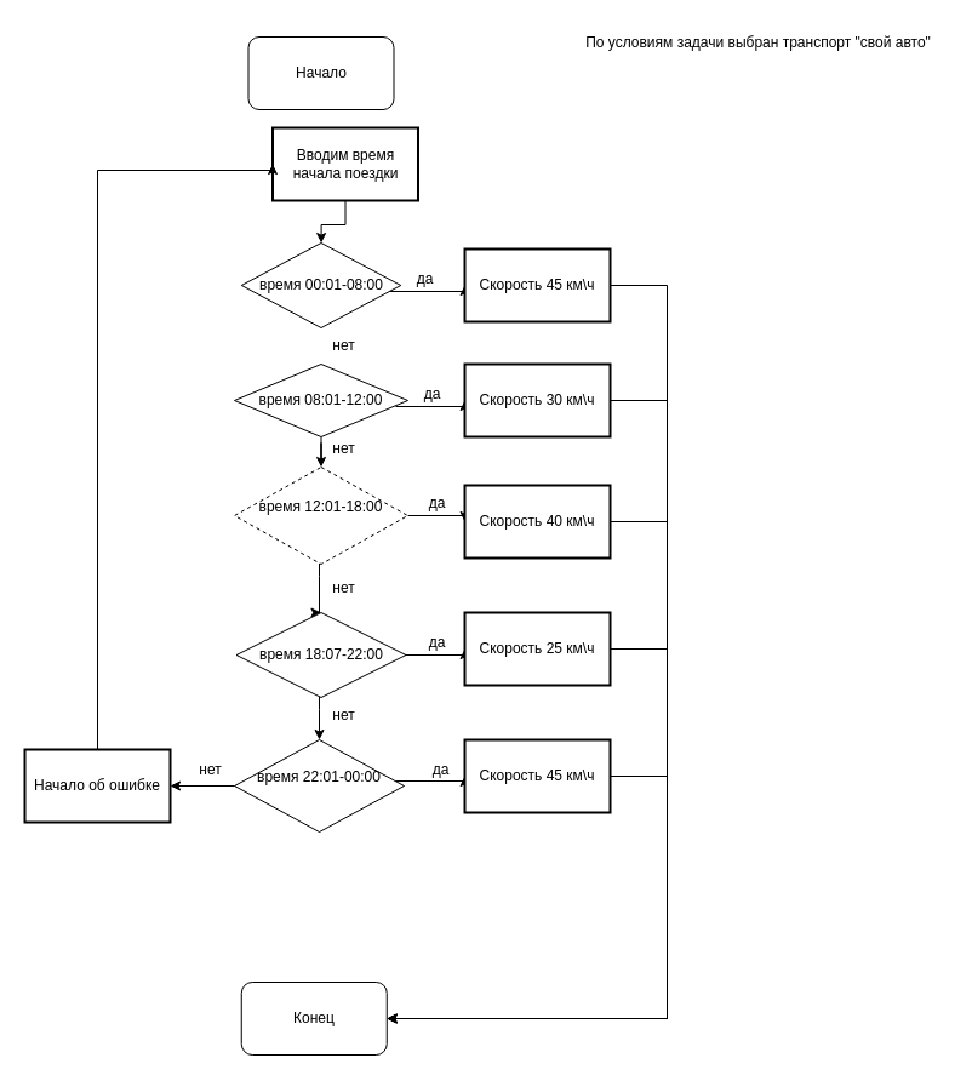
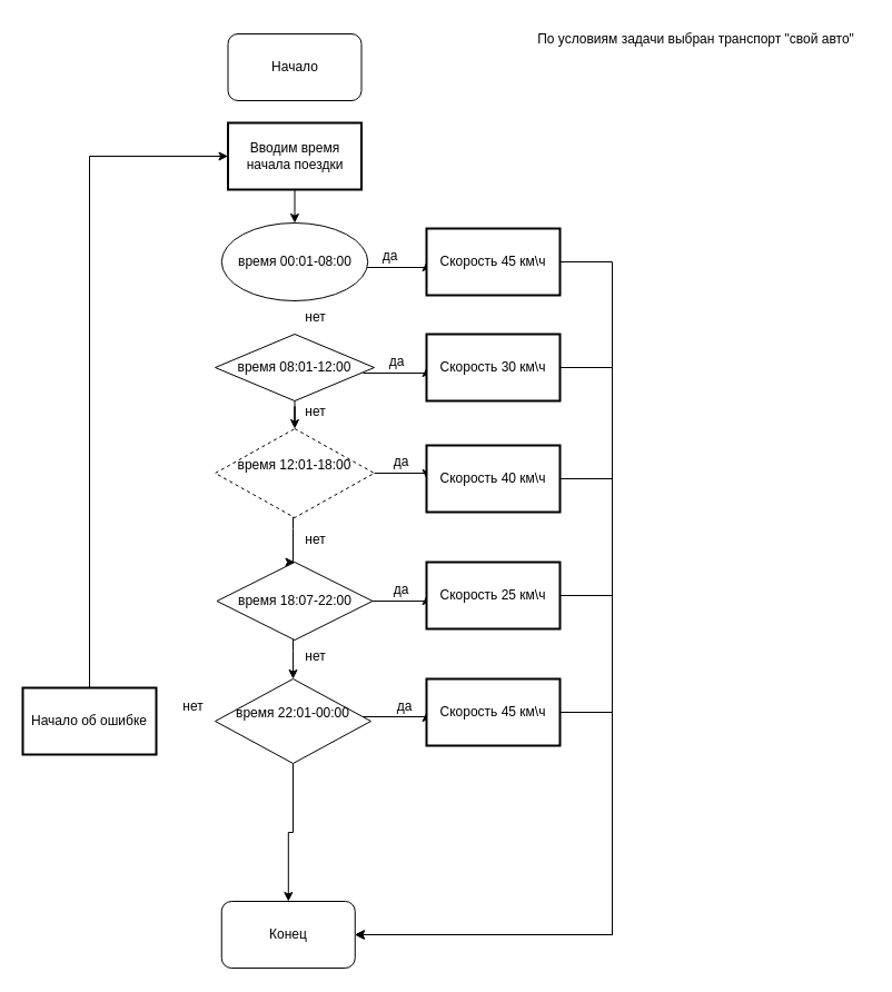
- <mxCell id="39" value="Вводим время начала поездки" style="whiteSpace=wrap;html=1;strokeWidth=2;" parent="1" vertex="1"><mxGeometry x="224.5" y="105" width="120" height="60" as="geometry" /></mxCell>
+ <mxCell id="39" value="Вводим время начала поездки" style="whiteSpace=wrap;html=1;strokeWidth=2;" parent="1" vertex="1"><mxGeometry x="204.5" y="110" width="120" height="60" as="geometry" /></mxCell>
- <mxCell id="8" value="время&amp;nbsp;00:01-08:00" style="rhombus;whiteSpace=wrap;html=1;rounded=0;" parent="1" vertex="1"><mxGeometry x="198.75" y="200" width="131.5" height="70" as="geometry" /></mxCell>
+ <mxCell id="8" value="время&amp;nbsp;00:01-08:00" style="ellipse;whiteSpace=wrap;html=1;" parent="1" vertex="1"><mxGeometry x="198.75" y="200" width="131.5" height="70" as="geometry" /></mxCell>
- <mxCell id="5" style="edgeStyle=orthogonalEdgeStyle;rounded=0;orthogonalLoop=1;jettySize=auto;html=1;entryX=1;entryY=0.5;entryDx=0;entryDy=0;" parent="1" source="6" target="41" edge="1"><mxGeometry relative="1" as="geometry" /></mxCell>
+ <mxCell id="5" style="edgeStyle=orthogonalEdgeStyle;rounded=0;orthogonalLoop=1;jettySize=auto;html=1;" parent="1" source="6" target="3" edge="1"><mxGeometry relative="1" as="geometry" /></mxCell>
